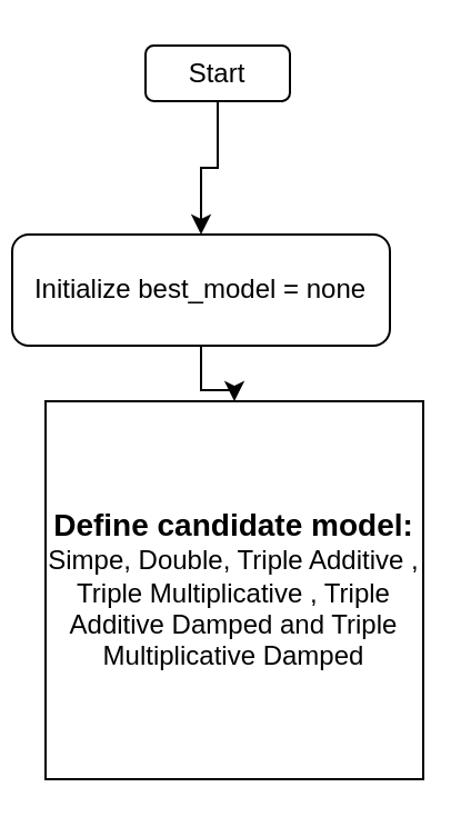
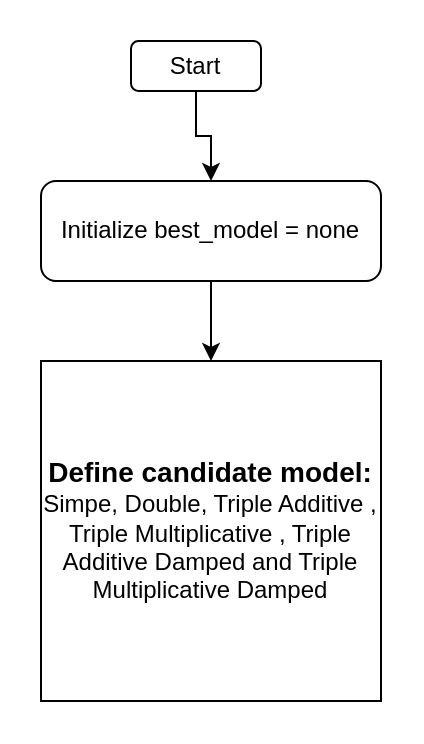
- <mxCell id="5" value="Initialize best_model = none" style="rounded=1;whiteSpace=wrap;html=1;" vertex="1" parent="1"><mxGeometry x="5" y="105" width="170" height="50" as="geometry" /></mxCell>
+ <mxCell id="5" value="Initialize best_model = none" style="rounded=1;whiteSpace=wrap;html=1;" vertex="1" parent="1"><mxGeometry x="20" y="90" width="170" height="50" as="geometry" /></mxCell>
